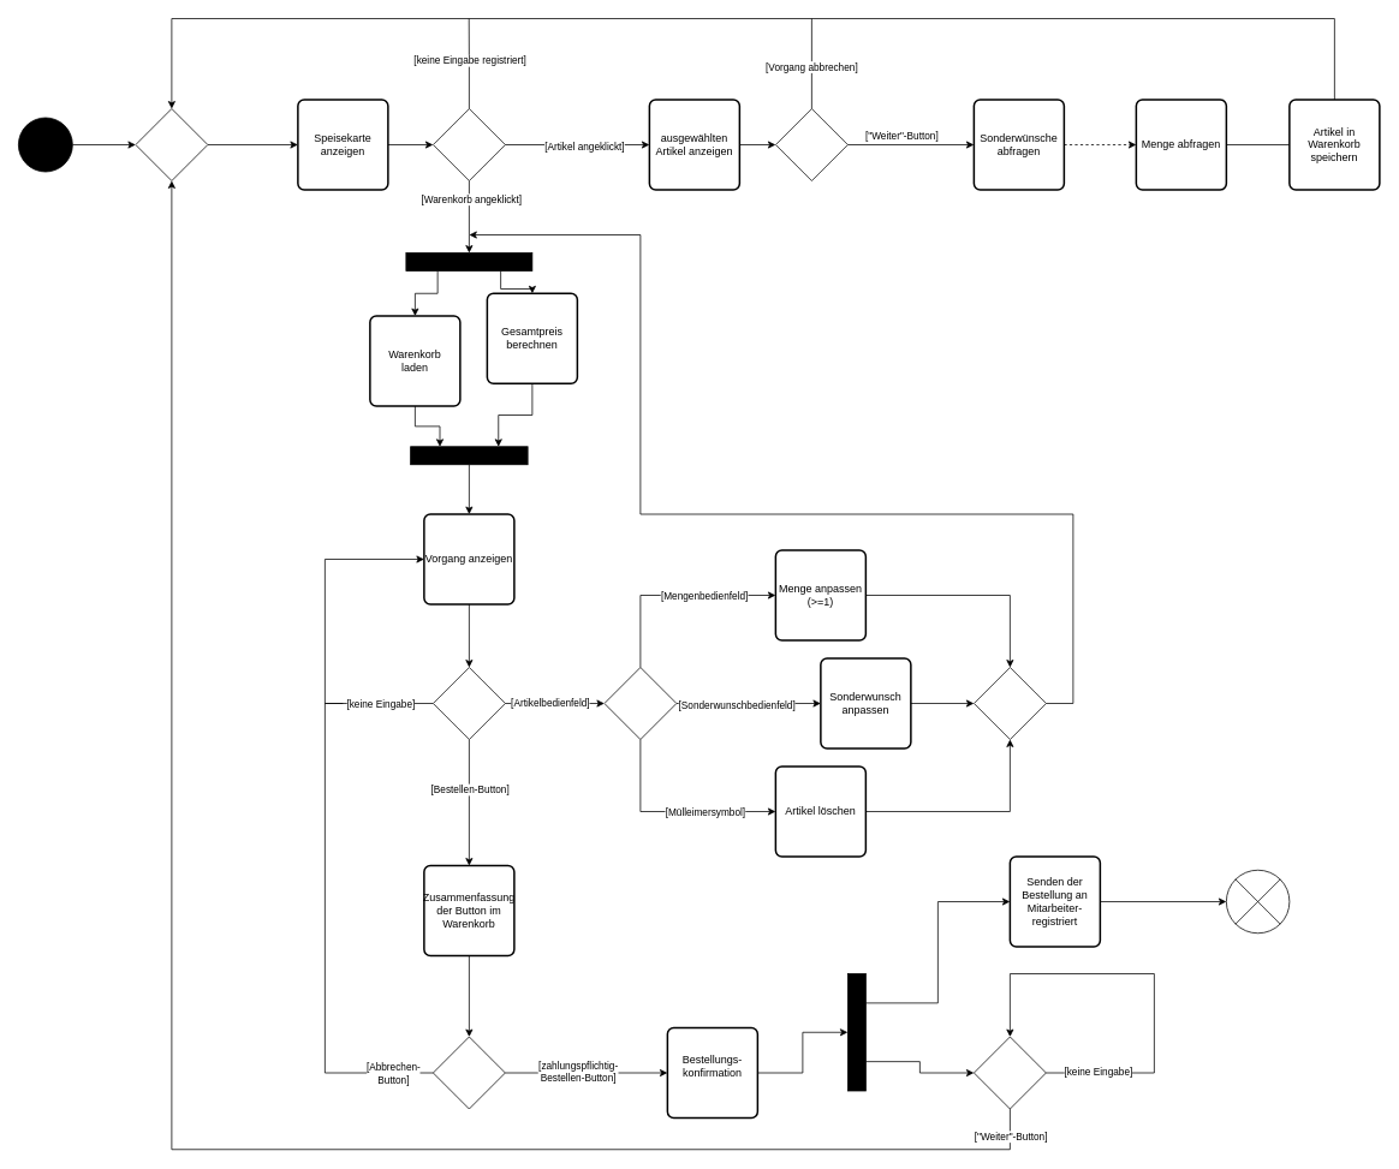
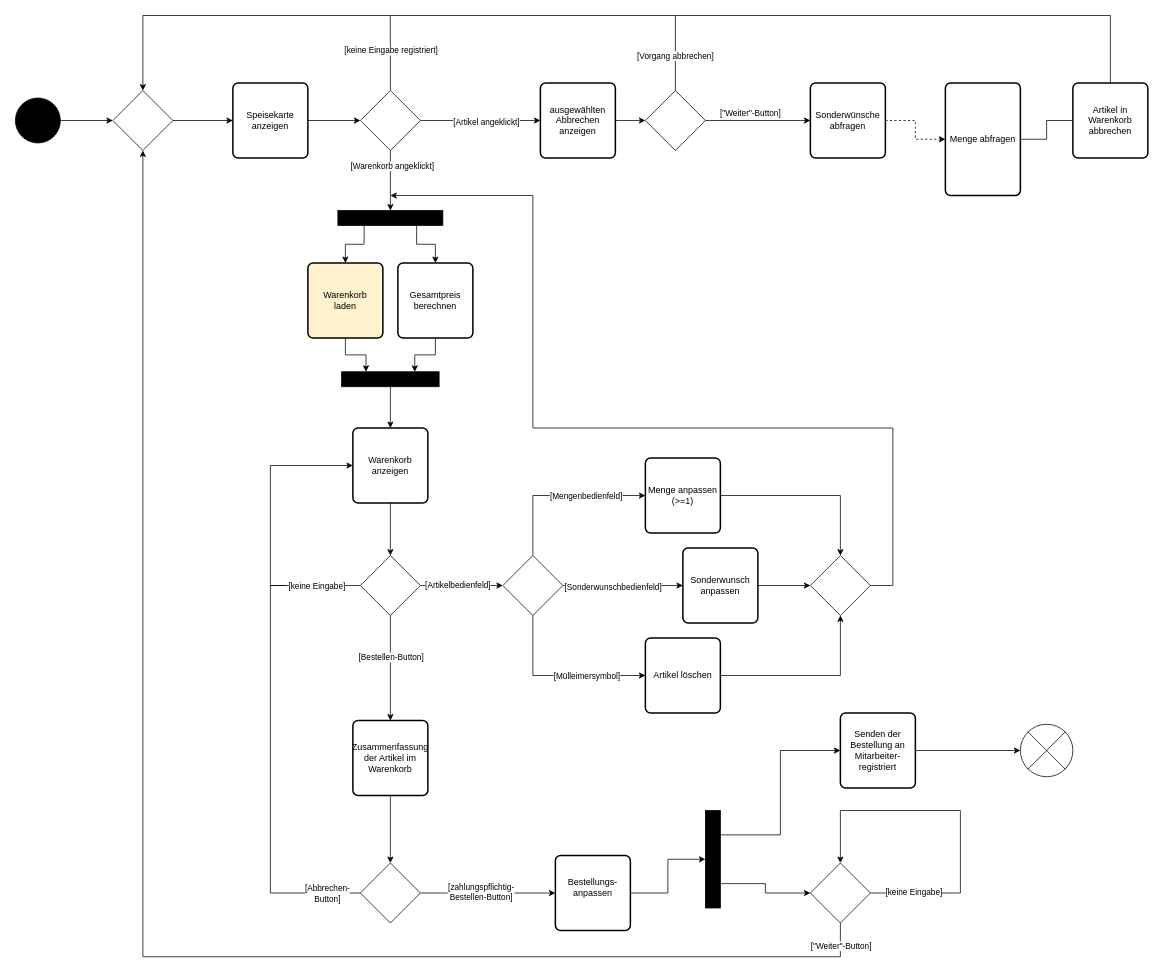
- <mxCell id="5" value="Speisekarte anzeigen" style="rounded=1;whiteSpace=wrap;html=1;absoluteArcSize=1;arcSize=14;strokeWidth=2;" parent="1" vertex="1"><mxGeometry x="330" y="110" width="100" height="100" as="geometry" /></mxCell>
+ <mxCell id="5" value="Speisekarte anzeigen" style="rounded=1;whiteSpace=wrap;html=1;absoluteArcSize=1;arcSize=14;strokeWidth=2;" parent="1" vertex="1"><mxGeometry x="310" y="110" width="100" height="100" as="geometry" /></mxCell>
- <mxCell id="7" value="ausgewählten Artikel anzeigen" style="rounded=1;whiteSpace=wrap;html=1;absoluteArcSize=1;arcSize=14;strokeWidth=2;" parent="1" vertex="1"><mxGeometry x="720" y="110" width="100" height="100" as="geometry" /></mxCell>
+ <mxCell id="7" value="ausgewählten Abbrechen anzeigen" style="rounded=1;whiteSpace=wrap;html=1;absoluteArcSize=1;arcSize=14;strokeWidth=2;" parent="1" vertex="1"><mxGeometry x="720" y="110" width="100" height="100" as="geometry" /></mxCell>
- <mxCell id="23" value="Menge abfragen" style="rounded=1;whiteSpace=wrap;html=1;absoluteArcSize=1;arcSize=14;strokeWidth=2;" parent="1" vertex="1"><mxGeometry x="1260" y="110" width="100" height="100" as="geometry" /></mxCell>
+ <mxCell id="23" value="Menge abfragen" style="rounded=1;whiteSpace=wrap;html=1;absoluteArcSize=1;arcSize=14;strokeWidth=2;" parent="1" vertex="1"><mxGeometry x="1260" y="110" width="100" height="150" as="geometry" /></mxCell>
- <mxCell id="25" value="Artikel in Warenkorb speichern" style="rounded=1;whiteSpace=wrap;html=1;absoluteArcSize=1;arcSize=14;strokeWidth=2;" parent="1" vertex="1"><mxGeometry x="1430" y="110" width="100" height="100" as="geometry" /></mxCell>
+ <mxCell id="25" value="Artikel in Warenkorb abbrechen" style="rounded=1;whiteSpace=wrap;html=1;absoluteArcSize=1;arcSize=14;strokeWidth=2;" parent="1" vertex="1"><mxGeometry x="1430" y="110" width="100" height="100" as="geometry" /></mxCell>
- <mxCell id="29" value="Gesamtpreis berechnen" style="rounded=1;whiteSpace=wrap;html=1;absoluteArcSize=1;arcSize=14;strokeWidth=2;" parent="1" vertex="1"><mxGeometry x="540" y="325" width="100" height="100" as="geometry" /></mxCell>
+ <mxCell id="29" value="Gesamtpreis berechnen" style="rounded=1;whiteSpace=wrap;html=1;absoluteArcSize=1;arcSize=14;strokeWidth=2;" parent="1" vertex="1"><mxGeometry x="530" y="350" width="100" height="100" as="geometry" /></mxCell>
- <mxCell id="33" value="&lt;div&gt;Warenkorb&lt;/div&gt;&lt;div&gt;laden&lt;/div&gt;" style="rounded=1;whiteSpace=wrap;html=1;absoluteArcSize=1;arcSize=14;strokeWidth=2;" parent="1" vertex="1"><mxGeometry x="410" y="350" width="100" height="100" as="geometry" /></mxCell>
+ <mxCell id="33" value="&lt;div&gt;Warenkorb&lt;/div&gt;&lt;div&gt;laden&lt;/div&gt;" style="rounded=1;whiteSpace=wrap;html=1;absoluteArcSize=1;arcSize=14;strokeWidth=2;fillColor=#fff2cc;" parent="1" vertex="1"><mxGeometry x="410" y="350" width="100" height="100" as="geometry" /></mxCell>
- <mxCell id="27" value="Vorgang anzeigen" style="rounded=1;whiteSpace=wrap;html=1;absoluteArcSize=1;arcSize=14;strokeWidth=2;" parent="1" vertex="1"><mxGeometry x="470" y="570" width="100" height="100" as="geometry" /></mxCell>
+ <mxCell id="27" value="Warenkorb anzeigen" style="rounded=1;whiteSpace=wrap;html=1;absoluteArcSize=1;arcSize=14;strokeWidth=2;" parent="1" vertex="1"><mxGeometry x="470" y="570" width="100" height="100" as="geometry" /></mxCell>
- <mxCell id="61" value="&lt;div&gt;Zusammenfassung&lt;/div&gt;&lt;div&gt;der Button im Warenkorb&lt;/div&gt;" style="rounded=1;whiteSpace=wrap;html=1;absoluteArcSize=1;arcSize=14;strokeWidth=2;" vertex="1" parent="1"><mxGeometry x="470" y="960" width="100" height="100" as="geometry" /></mxCell>
+ <mxCell id="61" value="&lt;div&gt;Zusammenfassung&lt;/div&gt;&lt;div&gt;der Artikel im Warenkorb&lt;/div&gt;" style="rounded=1;whiteSpace=wrap;html=1;absoluteArcSize=1;arcSize=14;strokeWidth=2;" vertex="1" parent="1"><mxGeometry x="470" y="960" width="100" height="100" as="geometry" /></mxCell>
- <mxCell id="68" value="Bestellungs-konfirmation&lt;div&gt;&lt;br&gt;&lt;/div&gt;" style="rounded=1;whiteSpace=wrap;html=1;absoluteArcSize=1;arcSize=14;strokeWidth=2;" vertex="1" parent="1"><mxGeometry x="740" y="1140" width="100" height="100" as="geometry" /></mxCell>
+ <mxCell id="68" value="Bestellungs-anpassen&lt;div&gt;&lt;br&gt;&lt;/div&gt;" style="rounded=1;whiteSpace=wrap;html=1;absoluteArcSize=1;arcSize=14;strokeWidth=2;" vertex="1" parent="1"><mxGeometry x="740" y="1140" width="100" height="100" as="geometry" /></mxCell>
